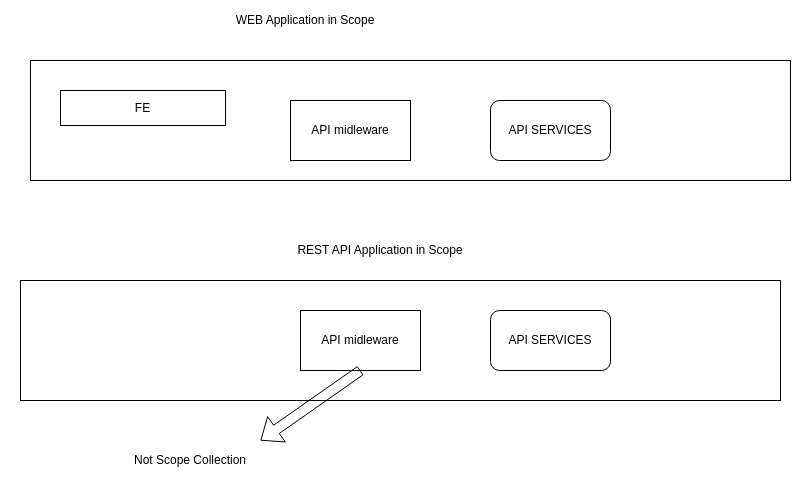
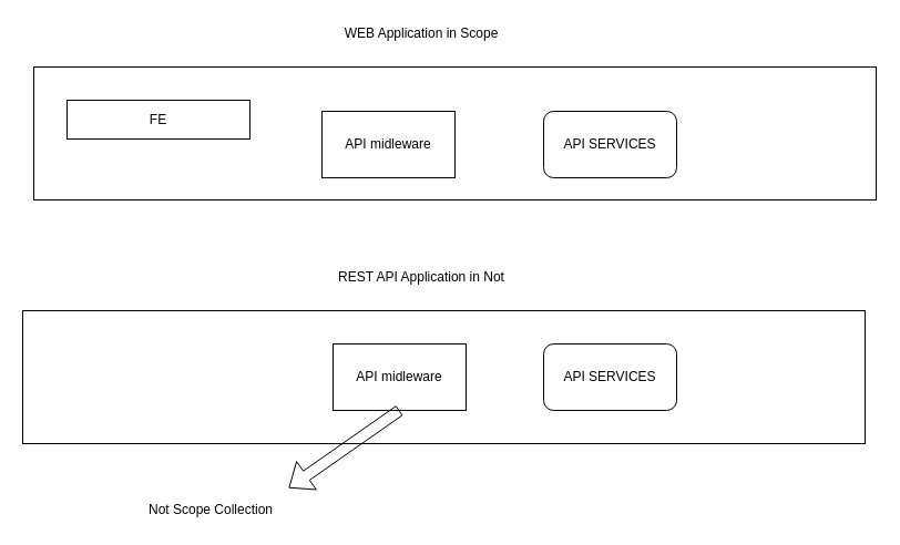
- <mxCell id="9" value="WEB Application in Scope" style="text;html=1;strokeColor=none;fillColor=none;align=center;verticalAlign=middle;whiteSpace=wrap;rounded=0;" vertex="1" parent="1"><mxGeometry x="195" y="10" width="220" height="20" as="geometry" /></mxCell>
+ <mxCell id="9" value="WEB Application in Scope" style="text;html=1;strokeColor=none;fillColor=none;align=center;verticalAlign=middle;whiteSpace=wrap;rounded=0;" vertex="1" parent="1"><mxGeometry x="270" y="20" width="220" height="20" as="geometry" /></mxCell>
- <mxCell id="10" value="REST API Application in Scope" style="text;html=1;strokeColor=none;fillColor=none;align=center;verticalAlign=middle;whiteSpace=wrap;rounded=0;" vertex="1" parent="1"><mxGeometry x="270" y="240" width="220" height="20" as="geometry" /></mxCell>
+ <mxCell id="10" value="REST API Application in Not" style="text;html=1;strokeColor=none;fillColor=none;align=center;verticalAlign=middle;whiteSpace=wrap;rounded=0;" vertex="1" parent="1"><mxGeometry x="270" y="240" width="220" height="20" as="geometry" /></mxCell>
